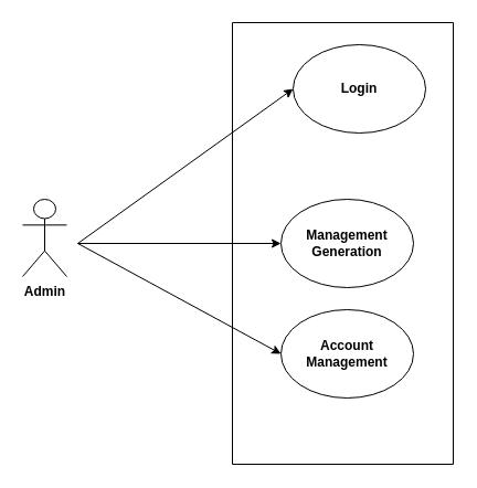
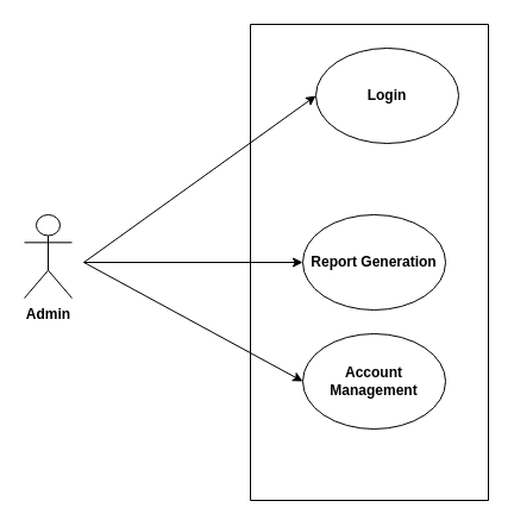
- <mxCell id="2" value="&lt;b&gt;Management Generation&lt;/b&gt;" style="ellipse;whiteSpace=wrap;html=1;" vertex="1" parent="1"><mxGeometry x="254" y="180" width="120" height="80" as="geometry" /></mxCell>
+ <mxCell id="2" value="&lt;b&gt;Report Generation&lt;/b&gt;" style="ellipse;whiteSpace=wrap;html=1;" vertex="1" parent="1"><mxGeometry x="254" y="180" width="120" height="80" as="geometry" /></mxCell>
